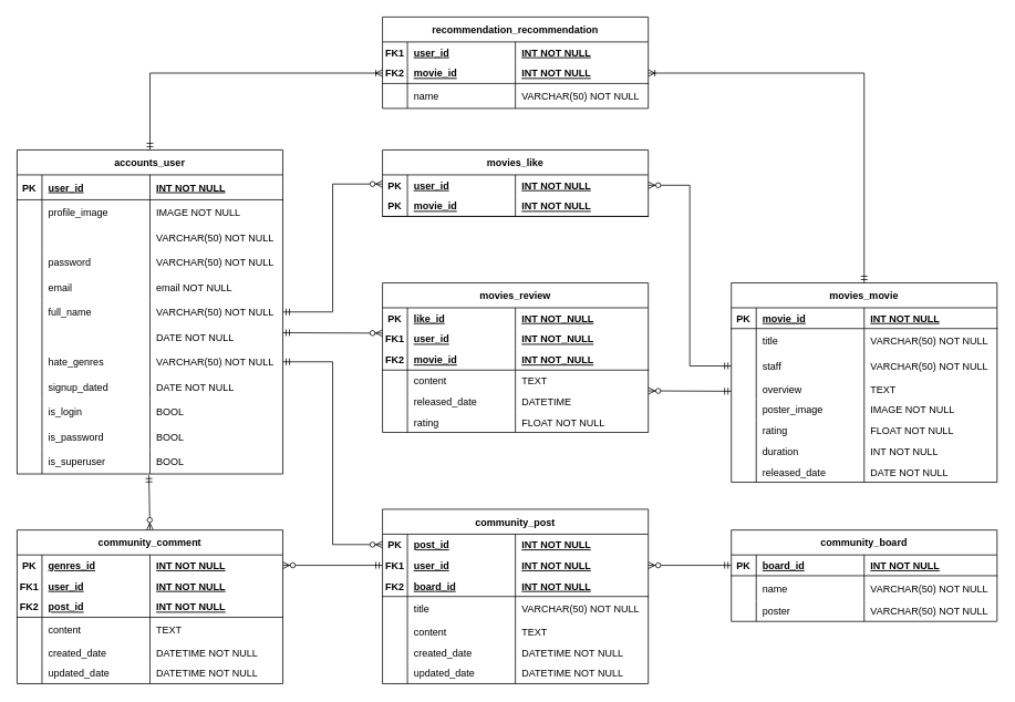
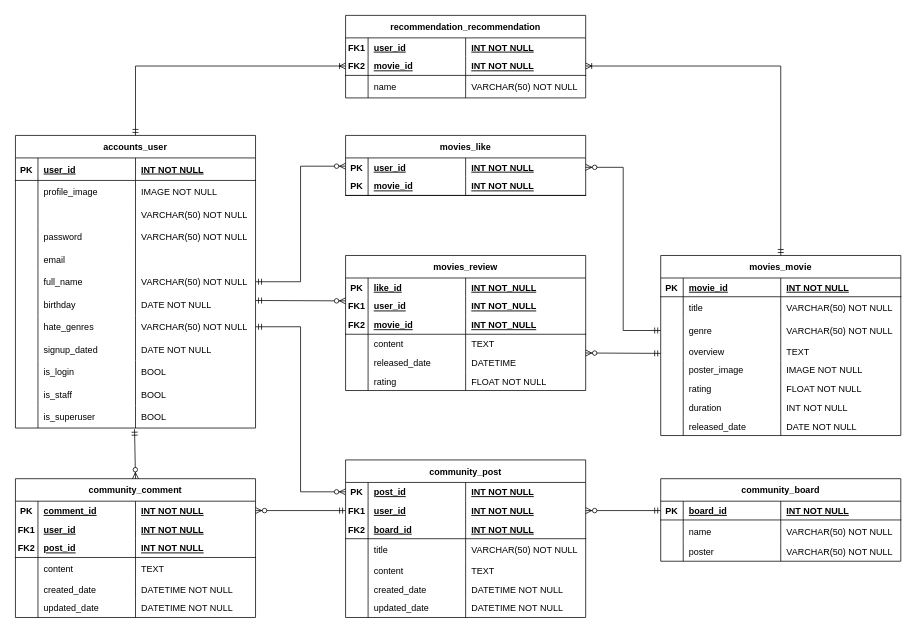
- <mxCell id="168" value="email NOT NULL" style="shape=partialRectangle;overflow=hidden;connectable=0;fillColor=none;top=0;left=0;bottom=0;right=0;align=left;spacingLeft=6;" parent="165" vertex="1"><mxGeometry x="160" width="160" height="30" as="geometry"><mxRectangle width="160" height="30" as="alternateBounds" /></mxGeometry></mxCell>
+ <mxCell id="175" value="birthday " style="shape=partialRectangle;overflow=hidden;connectable=0;fillColor=none;top=0;left=0;bottom=0;right=0;align=left;spacingLeft=6;" parent="173" vertex="1"><mxGeometry x="30" width="130" height="30" as="geometry"><mxRectangle width="130" height="30" as="alternateBounds" /></mxGeometry></mxCell>
- <mxCell id="13" value="staff" style="shape=partialRectangle;overflow=hidden;connectable=0;fillColor=none;top=0;left=0;bottom=0;right=0;align=left;spacingLeft=6;" parent="11" vertex="1"><mxGeometry x="30" width="130" height="30" as="geometry"><mxRectangle width="130" height="30" as="alternateBounds" /></mxGeometry></mxCell>
+ <mxCell id="13" value="genre" style="shape=partialRectangle;overflow=hidden;connectable=0;fillColor=none;top=0;left=0;bottom=0;right=0;align=left;spacingLeft=6;" parent="11" vertex="1"><mxGeometry x="30" width="130" height="30" as="geometry"><mxRectangle width="130" height="30" as="alternateBounds" /></mxGeometry></mxCell>
- <mxCell id="191" value="is_password" style="shape=partialRectangle;overflow=hidden;connectable=0;fillColor=none;top=0;left=0;bottom=0;right=0;align=left;spacingLeft=6;" parent="189" vertex="1"><mxGeometry x="30" width="130" height="30" as="geometry"><mxRectangle width="130" height="30" as="alternateBounds" /></mxGeometry></mxCell>
+ <mxCell id="191" value="is_staff" style="shape=partialRectangle;overflow=hidden;connectable=0;fillColor=none;top=0;left=0;bottom=0;right=0;align=left;spacingLeft=6;" parent="189" vertex="1"><mxGeometry x="30" width="130" height="30" as="geometry"><mxRectangle width="130" height="30" as="alternateBounds" /></mxGeometry></mxCell>
- <mxCell id="98" value="genres_id" style="shape=partialRectangle;overflow=hidden;connectable=0;fillColor=none;top=0;left=0;bottom=0;right=0;align=left;spacingLeft=6;fontStyle=5;" parent="96" vertex="1"><mxGeometry x="30" width="130" height="25" as="geometry"><mxRectangle width="130" height="25" as="alternateBounds" /></mxGeometry></mxCell>
+ <mxCell id="98" value="comment_id" style="shape=partialRectangle;overflow=hidden;connectable=0;fillColor=none;top=0;left=0;bottom=0;right=0;align=left;spacingLeft=6;fontStyle=5;" parent="96" vertex="1"><mxGeometry x="30" width="130" height="25" as="geometry"><mxRectangle width="130" height="25" as="alternateBounds" /></mxGeometry></mxCell>
